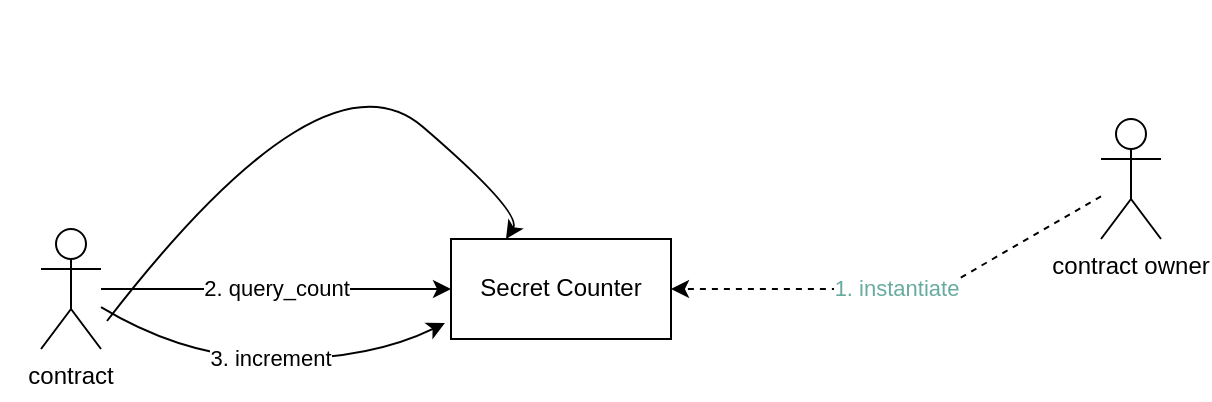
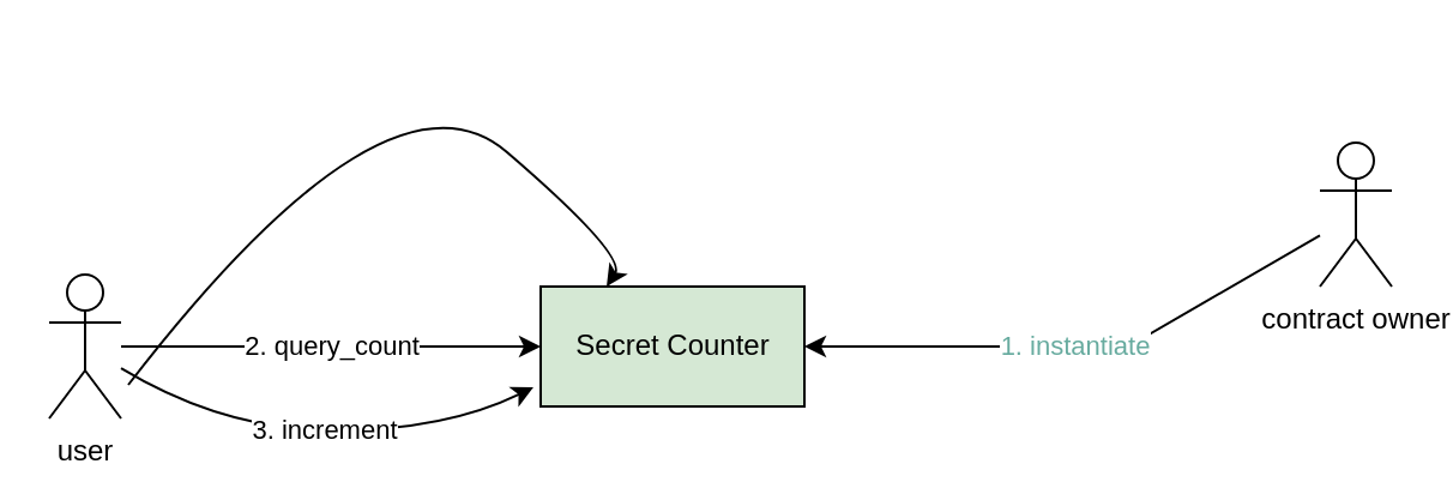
- <mxCell id="5" value="&lt;font color=&quot;#67ab9f&quot;&gt;1. instantiate&lt;/font&gt;" style="endArrow=classic;html=1;rounded=0;entryX=1;entryY=0.5;entryDx=0;entryDy=0;dashed=1;" edge="1" parent="1" source="4" target="3"><mxGeometry width="50" height="50" relative="1" as="geometry"><mxPoint x="310" y="494" as="sourcePoint" /><mxPoint x="360" y="444" as="targetPoint" /><Array as="points"><mxPoint x="470" y="144" /></Array></mxGeometry></mxCell>
+ <mxCell id="5" value="&lt;font color=&quot;#67ab9f&quot;&gt;1. instantiate&lt;/font&gt;" style="endArrow=classic;html=1;rounded=0;entryX=1;entryY=0.5;entryDx=0;entryDy=0;" edge="1" parent="1" source="4" target="3"><mxGeometry width="50" height="50" relative="1" as="geometry"><mxPoint x="310" y="494" as="sourcePoint" /><mxPoint x="360" y="444" as="targetPoint" /><Array as="points"><mxPoint x="470" y="144" /></Array></mxGeometry></mxCell>
- <mxCell id="3" value="Secret Counter" style="html=1;" vertex="1" parent="1"><mxGeometry x="225" y="119" width="110" height="50" as="geometry" /></mxCell>
+ <mxCell id="3" value="Secret Counter" style="html=1;fillColor=#d5e8d4;" vertex="1" parent="1"><mxGeometry x="225" y="119" width="110" height="50" as="geometry" /></mxCell>
- <mxCell id="2" value="contract" style="shape=umlActor;verticalLabelPosition=bottom;verticalAlign=top;html=1;" vertex="1" parent="1"><mxGeometry x="20" y="114" width="30" height="60" as="geometry" /></mxCell>
+ <mxCell id="2" value="user" style="shape=umlActor;verticalLabelPosition=bottom;verticalAlign=top;html=1;" vertex="1" parent="1"><mxGeometry x="20" y="114" width="30" height="60" as="geometry" /></mxCell>
